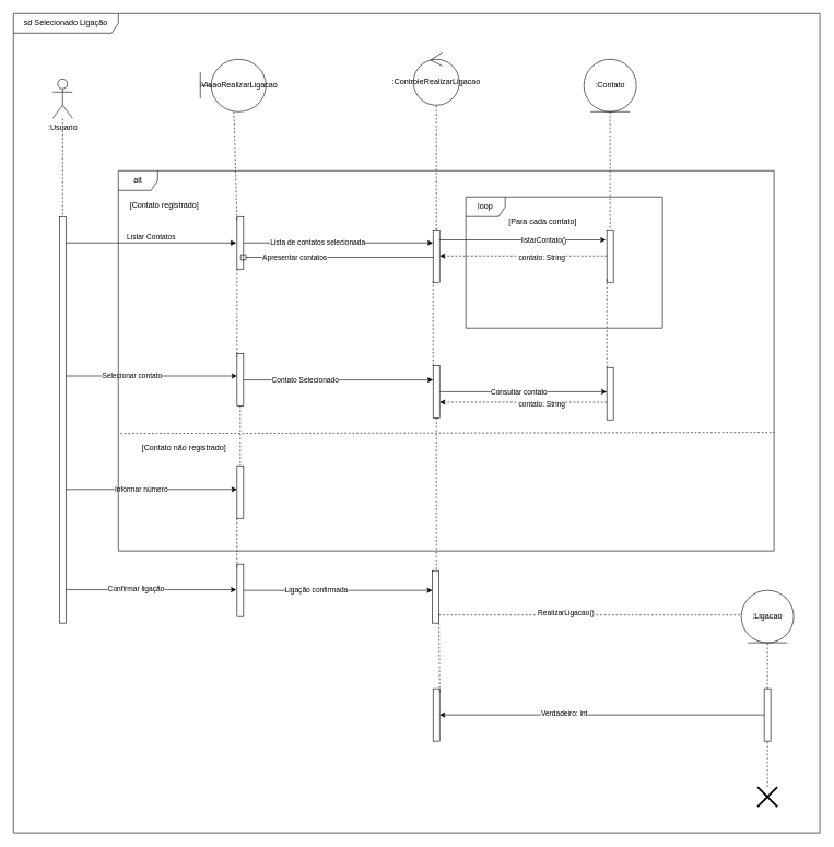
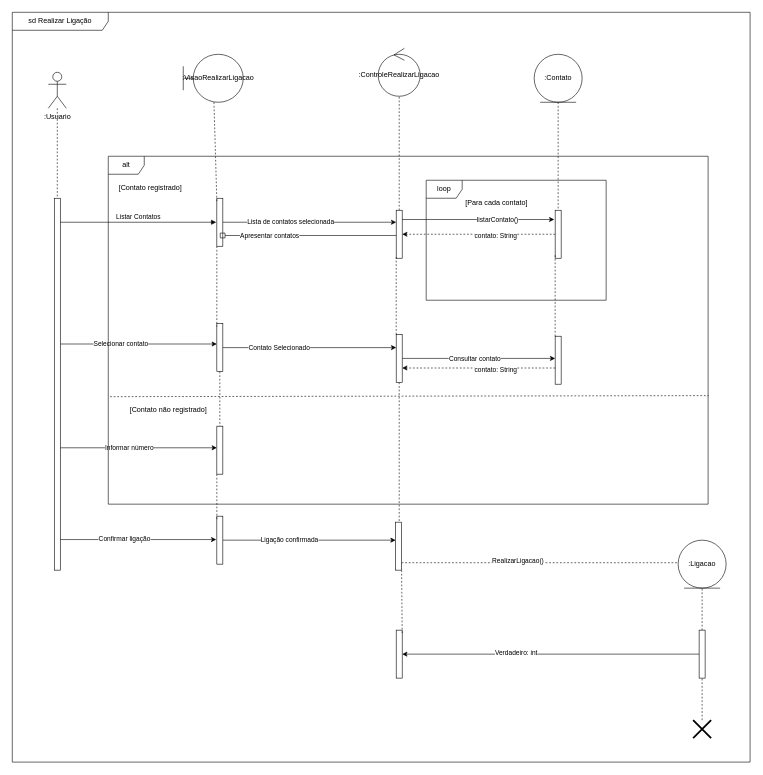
- <mxCell id="66" value="sd Selecionado Ligação" style="shape=umlFrame;whiteSpace=wrap;html=1;pointerEvents=0;width=160;height=30;" vertex="1" parent="1"><mxGeometry x="20" y="20" width="1230" height="1250" as="geometry" /></mxCell>
+ <mxCell id="66" value="sd Realizar Ligação" style="shape=umlFrame;whiteSpace=wrap;html=1;pointerEvents=0;width=160;height=30;" vertex="1" parent="1"><mxGeometry x="20" y="20" width="1230" height="1250" as="geometry" /></mxCell>
